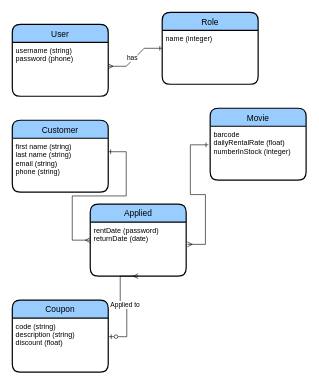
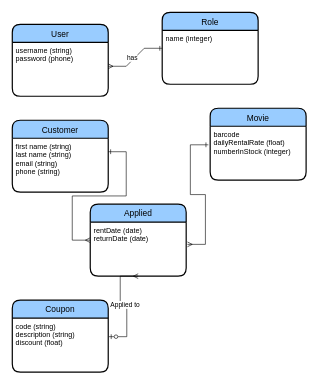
- <mxCell id="9" value="rentDate (password)&#10;returnDate (date)" style="align=left;strokeColor=none;fillColor=none;spacingLeft=4;fontSize=12;verticalAlign=top;resizable=0;rotatable=0;part=1;" parent="8" vertex="1"><mxGeometry y="30" width="160" height="90" as="geometry" /></mxCell>
+ <mxCell id="9" value="rentDate (date)&#10;returnDate (date)" style="align=left;strokeColor=none;fillColor=none;spacingLeft=4;fontSize=12;verticalAlign=top;resizable=0;rotatable=0;part=1;" parent="8" vertex="1"><mxGeometry y="30" width="160" height="90" as="geometry" /></mxCell>
